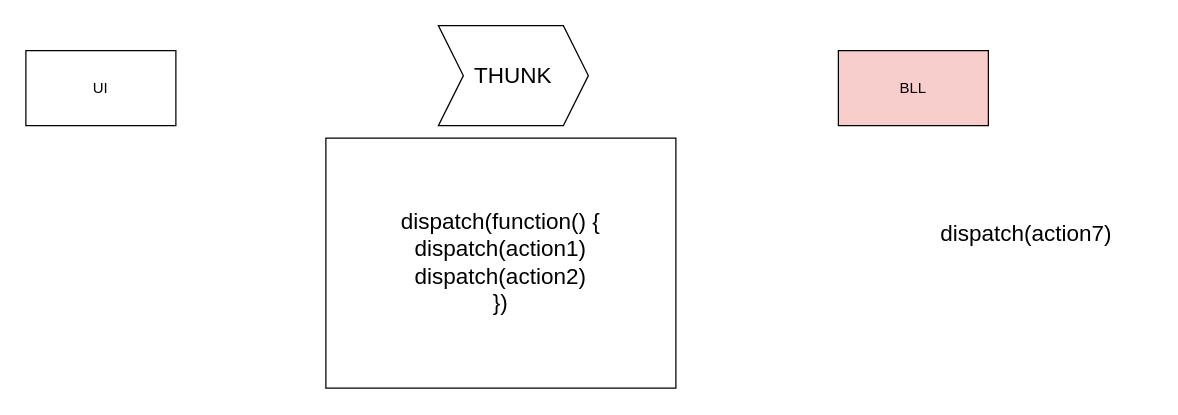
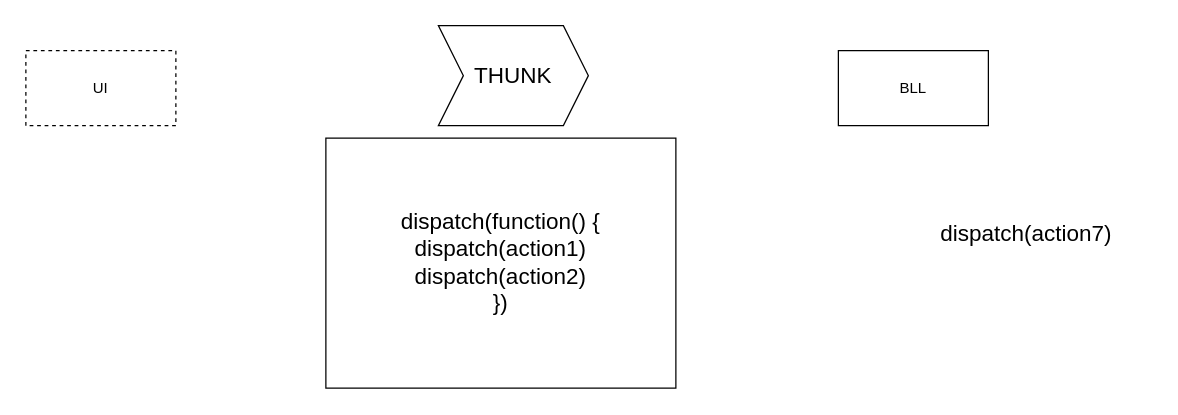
- <mxCell id="2" value="UI" style="whiteSpace=wrap;html=1;" vertex="1" parent="1"><mxGeometry x="20" y="40" width="120" height="60" as="geometry" /></mxCell>
+ <mxCell id="2" value="UI" style="whiteSpace=wrap;html=1;dashed=1;" vertex="1" parent="1"><mxGeometry x="20" y="40" width="120" height="60" as="geometry" /></mxCell>
- <mxCell id="3" value="BLL" style="whiteSpace=wrap;html=1;fillColor=#f8cecc;" vertex="1" parent="1"><mxGeometry x="670" y="40" width="120" height="60" as="geometry" /></mxCell>
+ <mxCell id="3" value="BLL" style="whiteSpace=wrap;html=1;" vertex="1" parent="1"><mxGeometry x="670" y="40" width="120" height="60" as="geometry" /></mxCell>
